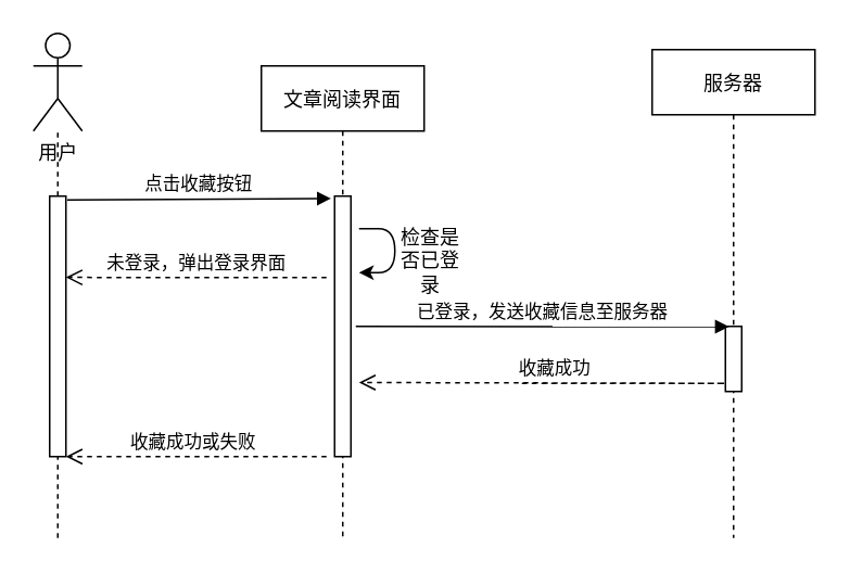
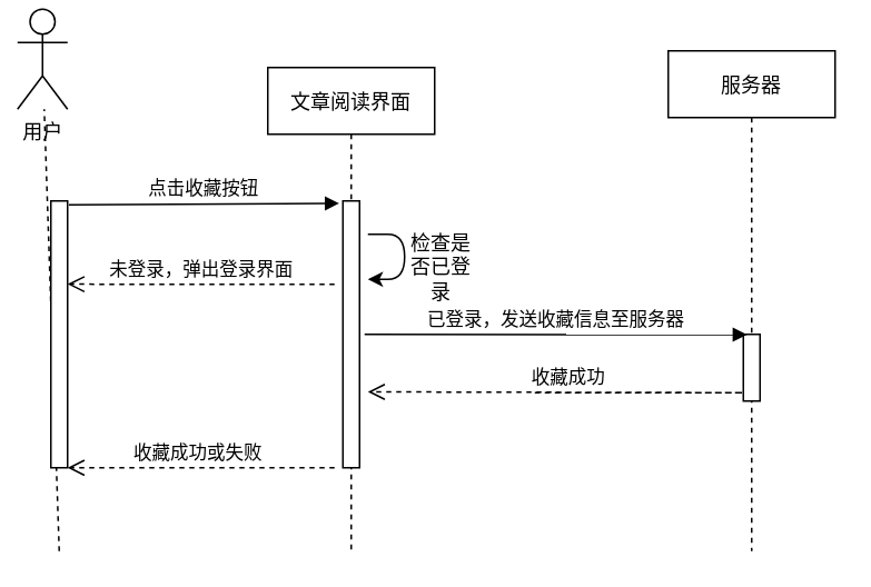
- <mxCell id="6" value="用户" style="shape=umlActor;verticalLabelPosition=bottom;verticalAlign=top;html=1;outlineConnect=0;fontStyle=0;fontFamily=Helvetica;" vertex="1" parent="1"><mxGeometry x="20" y="20" width="30" height="60" as="geometry" /></mxCell>
+ <mxCell id="6" value="用户" style="shape=umlActor;verticalLabelPosition=bottom;verticalAlign=top;html=1;outlineConnect=0;fontStyle=0;fontFamily=Helvetica;" vertex="1" parent="1"><mxGeometry x="10" y="5" width="30" height="60" as="geometry" /></mxCell>
